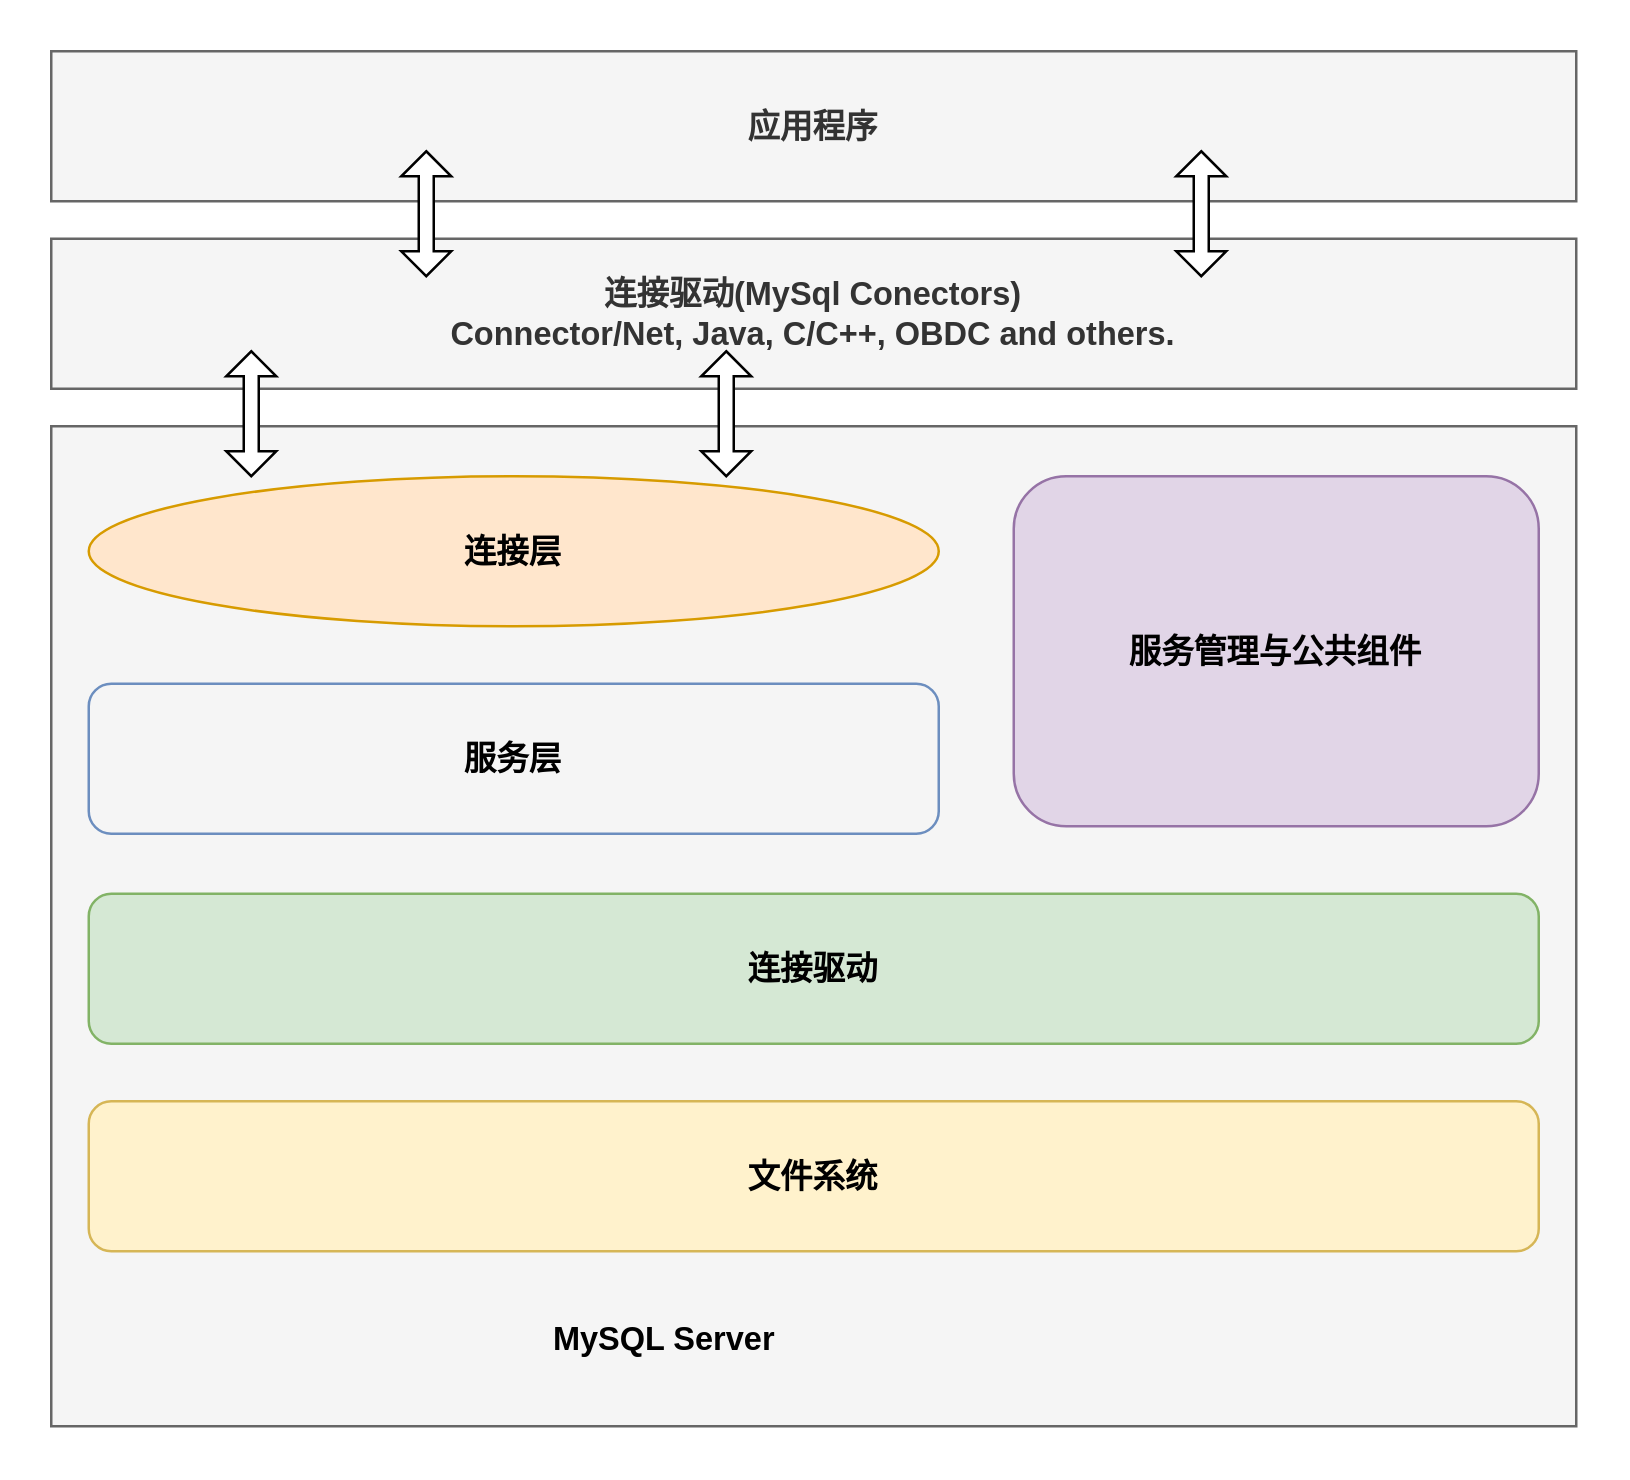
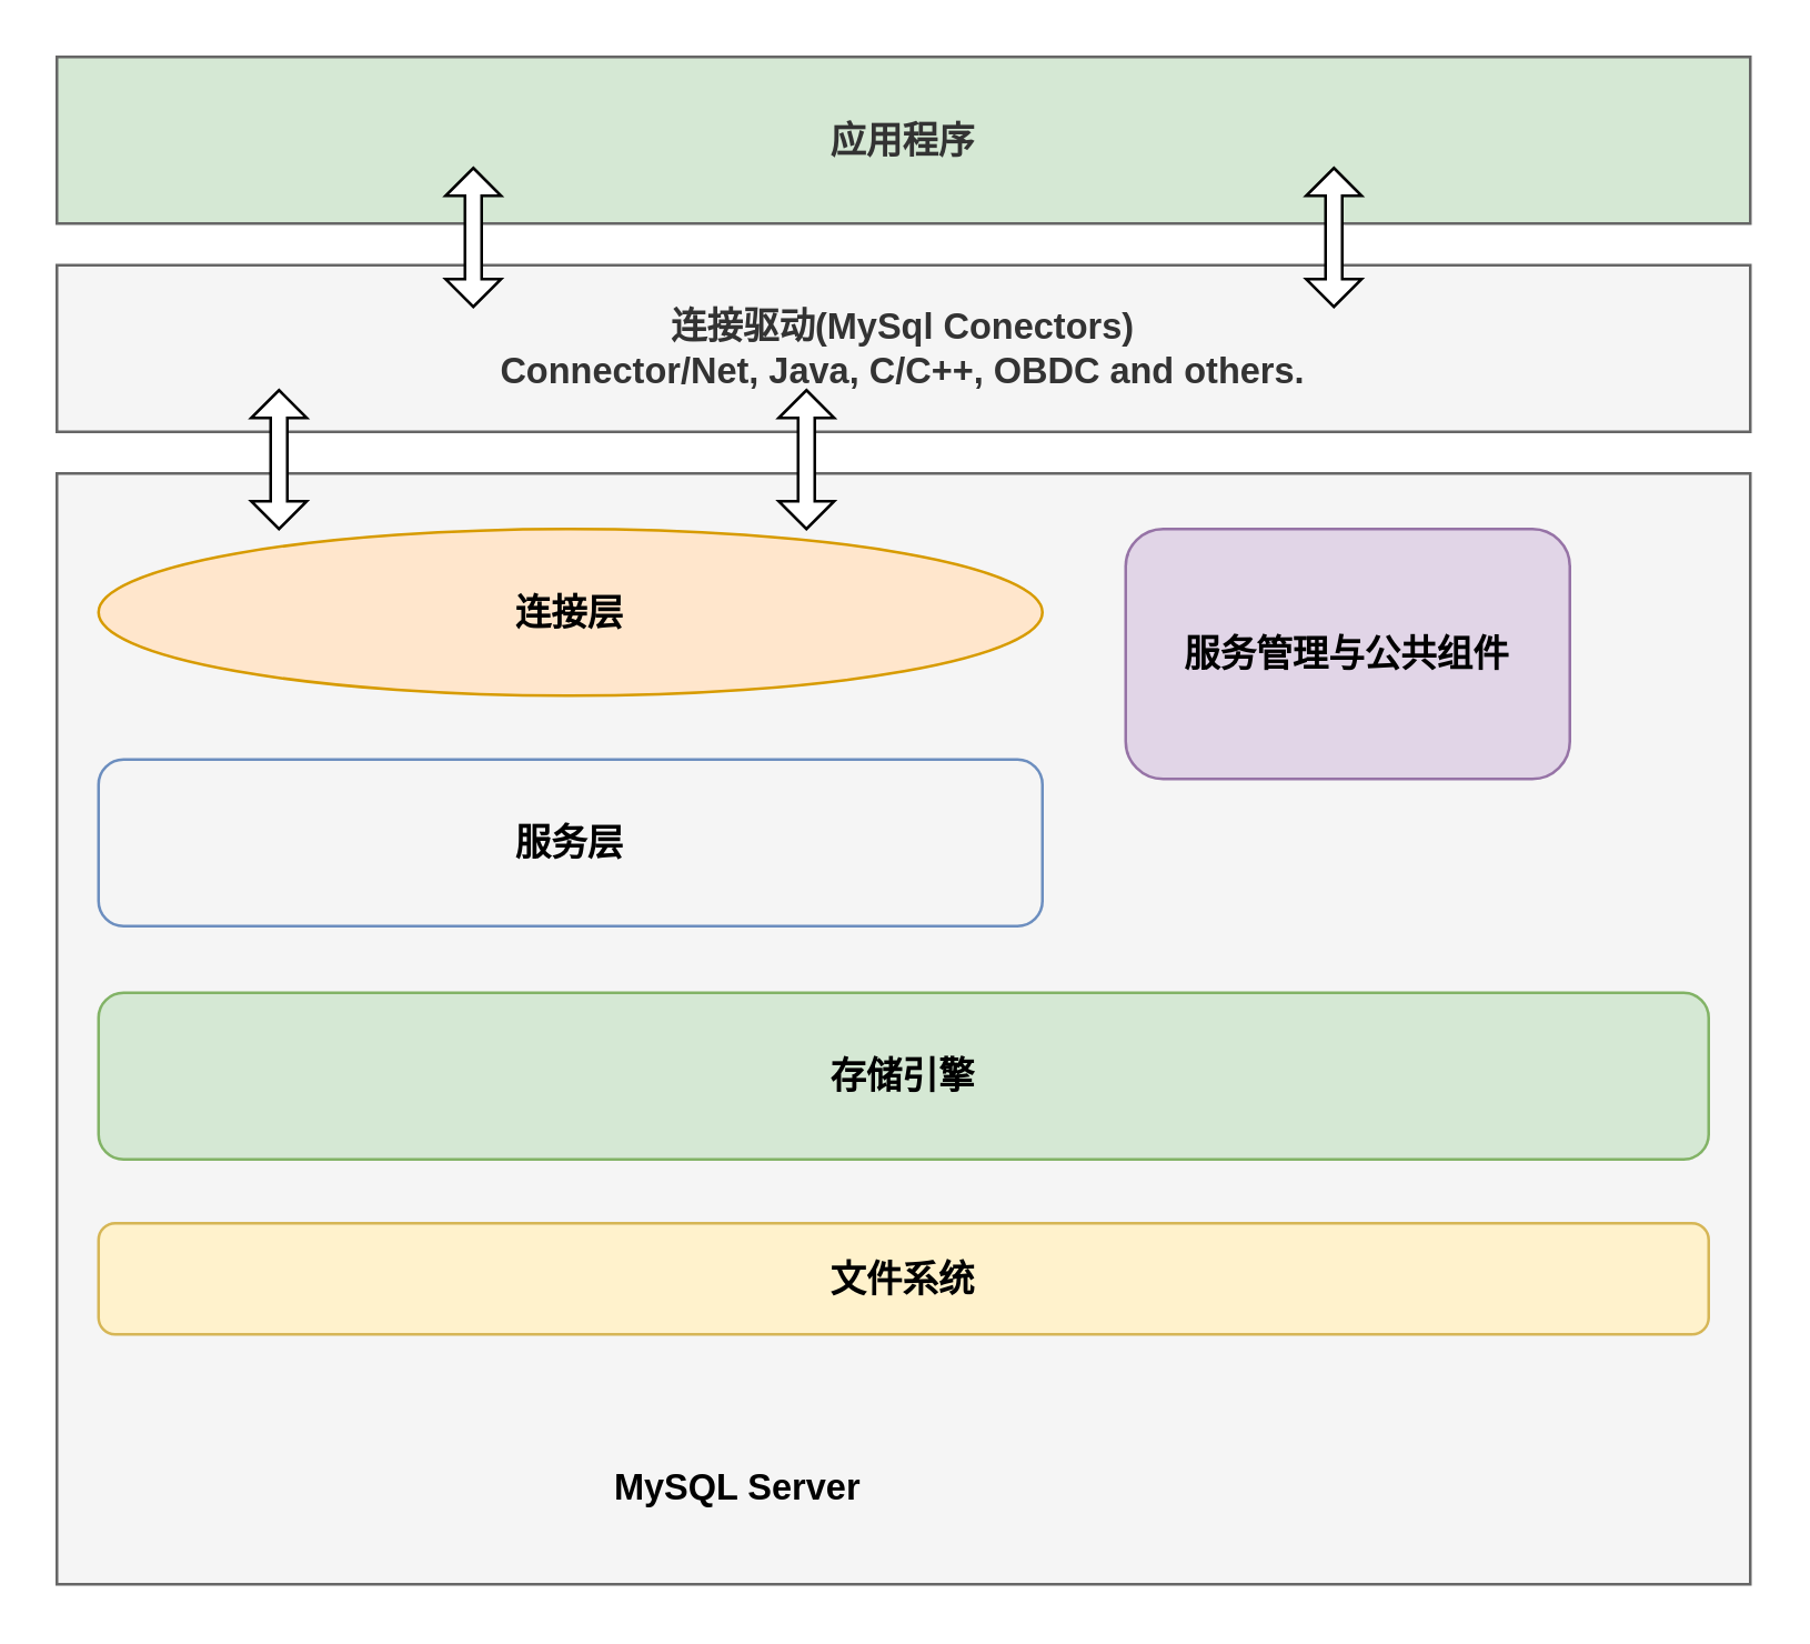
- <mxCell id="2" value="应用程序" style="rounded=0;whiteSpace=wrap;html=1;fillColor=#f5f5f5;fontColor=#333333;strokeColor=#666666;fontStyle=1;fontSize=13;fontFamily=Helvetica;" parent="1" vertex="1"><mxGeometry x="20" y="20" width="610" height="60" as="geometry" /></mxCell>
+ <mxCell id="2" value="应用程序" style="rounded=0;whiteSpace=wrap;html=1;fillColor=#d5e8d4;fontColor=#333333;strokeColor=#666666;fontStyle=1;fontSize=13;fontFamily=Helvetica;" parent="1" vertex="1"><mxGeometry x="20" y="20" width="610" height="60" as="geometry" /></mxCell>
- <mxCell id="8" value="服务管理与公共组件" style="rounded=1;whiteSpace=wrap;html=1;fillColor=#e1d5e7;strokeColor=#9673a6;fontStyle=1;fontSize=13;fontFamily=Helvetica;" parent="1" vertex="1"><mxGeometry x="405" y="190" width="210" height="140" as="geometry" /></mxCell>
+ <mxCell id="8" value="服务管理与公共组件" style="rounded=1;whiteSpace=wrap;html=1;fillColor=#e1d5e7;strokeColor=#9673a6;fontStyle=1;fontSize=13;fontFamily=Helvetica;" parent="1" vertex="1"><mxGeometry x="405" y="190" width="160" height="90" as="geometry" /></mxCell>
- <mxCell id="6" value="连接驱动" style="rounded=1;whiteSpace=wrap;html=1;fillColor=#d5e8d4;strokeColor=#82b366;fontStyle=1;fontSize=13;fontFamily=Helvetica;" parent="1" vertex="1"><mxGeometry x="35" y="357" width="580" height="60" as="geometry" /></mxCell>
+ <mxCell id="6" value="存储引擎" style="rounded=1;whiteSpace=wrap;html=1;fillColor=#d5e8d4;strokeColor=#82b366;fontStyle=1;fontSize=13;fontFamily=Helvetica;" parent="1" vertex="1"><mxGeometry x="35" y="357" width="580" height="60" as="geometry" /></mxCell>
- <mxCell id="7" value="文件系统" style="rounded=1;whiteSpace=wrap;html=1;fillColor=#fff2cc;strokeColor=#d6b656;fontStyle=1;fontSize=13;fontFamily=Helvetica;" parent="1" vertex="1"><mxGeometry x="35" y="440" width="580" height="60" as="geometry" /></mxCell>
+ <mxCell id="7" value="文件系统" style="rounded=1;whiteSpace=wrap;html=1;fillColor=#fff2cc;strokeColor=#d6b656;fontStyle=1;fontSize=13;fontFamily=Helvetica;" parent="1" vertex="1"><mxGeometry x="35" y="440" width="580" height="40" as="geometry" /></mxCell>
